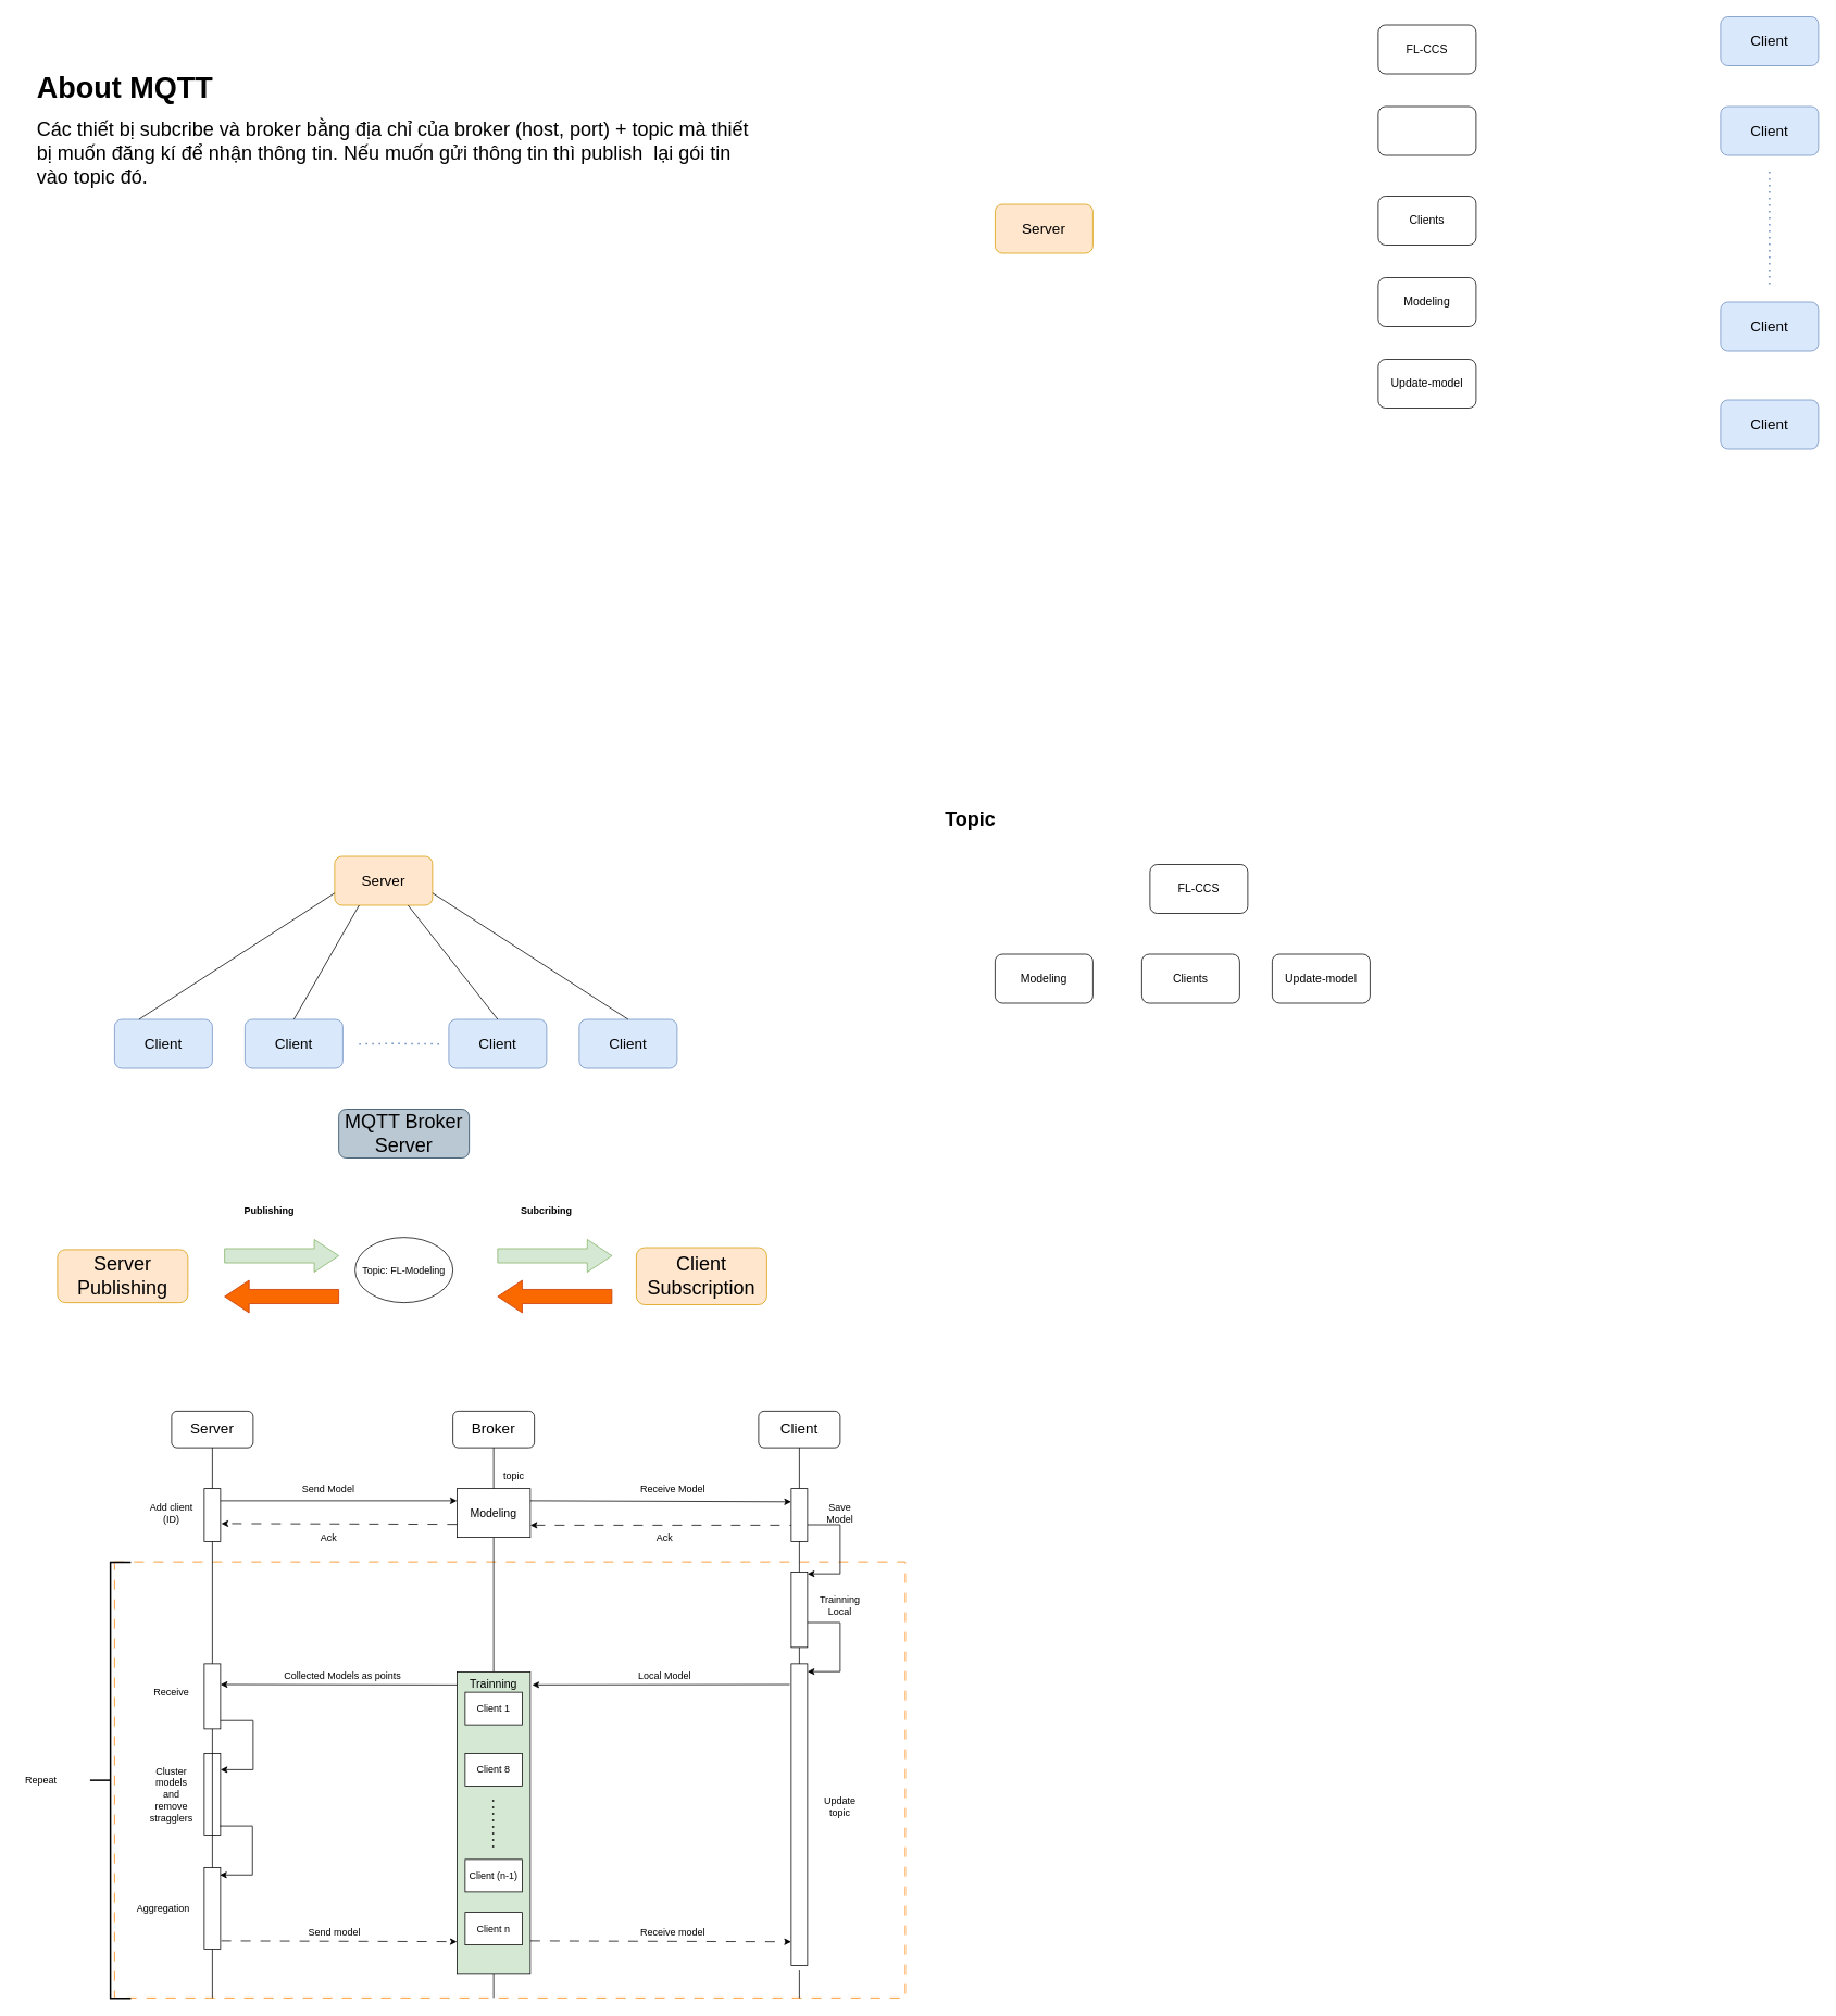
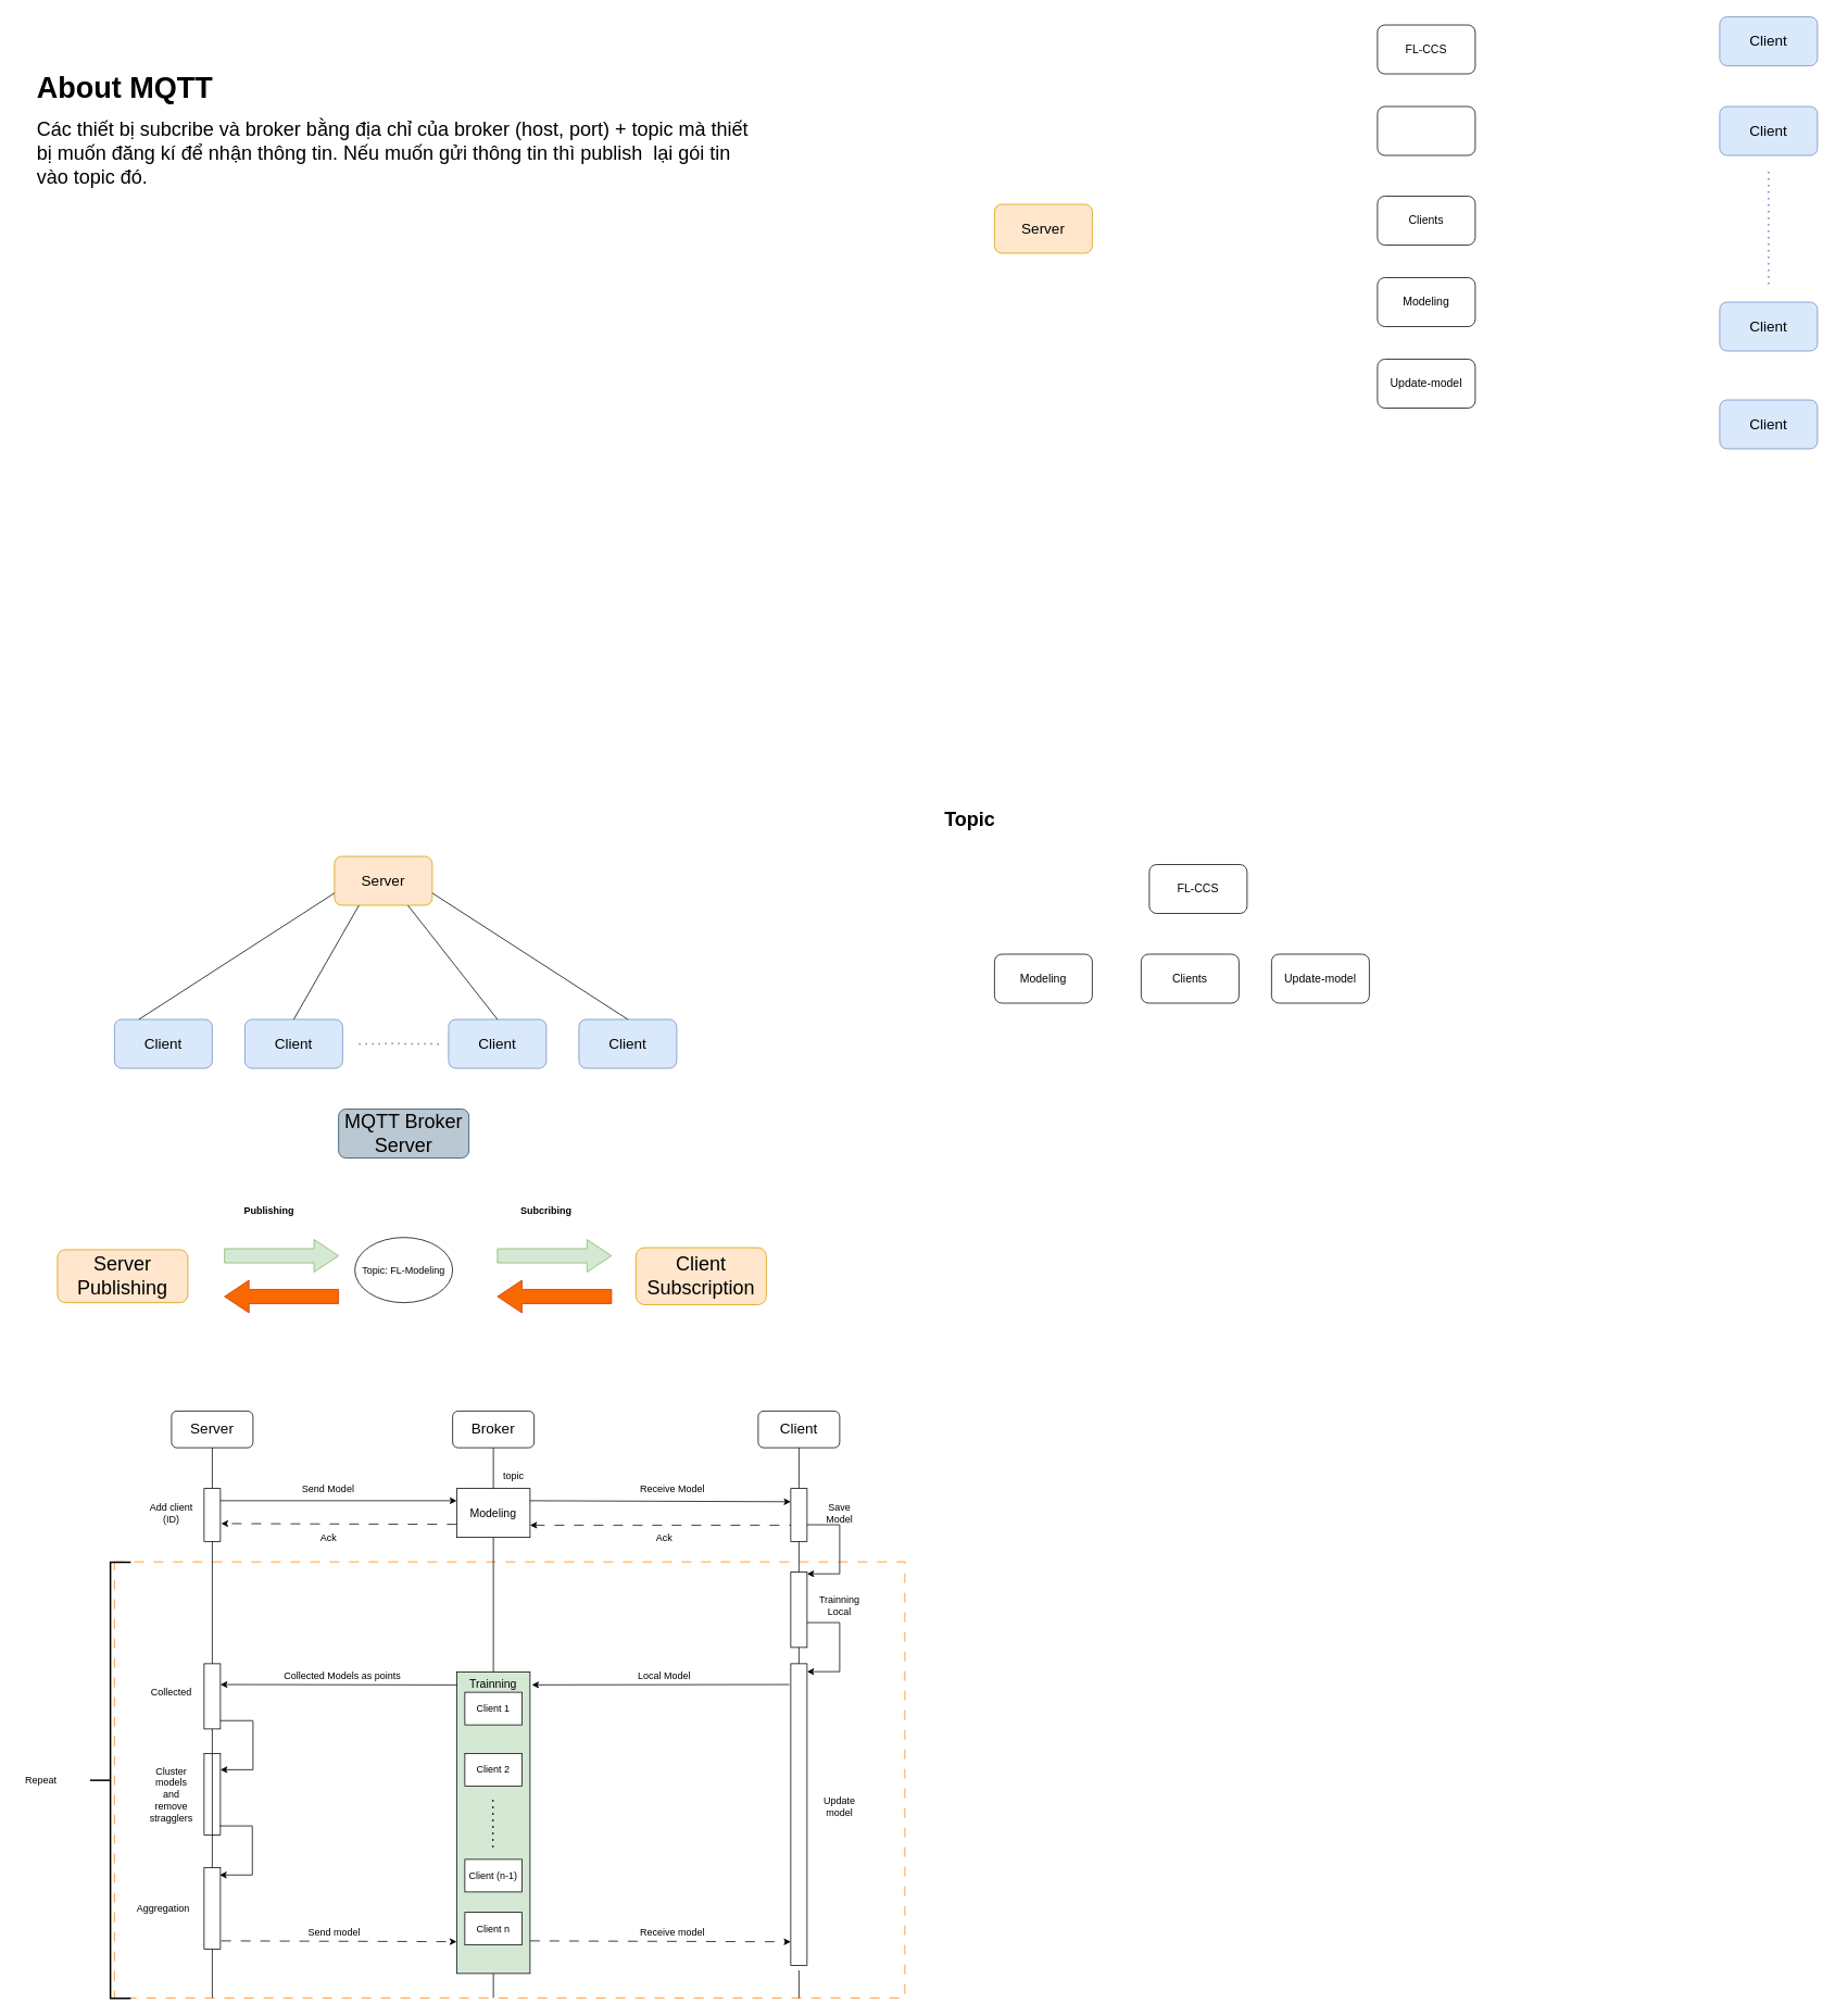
- <mxCell id="65" value="Receive" style="text;html=1;strokeColor=none;fillColor=none;align=center;verticalAlign=middle;whiteSpace=wrap;rounded=0;" parent="27" vertex="1"><mxGeometry x="10" y="330" width="60" height="30" as="geometry" /></mxCell>
+ <mxCell id="65" value="Collected" style="text;html=1;strokeColor=none;fillColor=none;align=center;verticalAlign=middle;whiteSpace=wrap;rounded=0;" parent="27" vertex="1"><mxGeometry x="10" y="330" width="60" height="30" as="geometry" /></mxCell>
- <mxCell id="78" value="Client 8" style="rounded=0;whiteSpace=wrap;html=1;" parent="27" vertex="1"><mxGeometry x="400" y="420" width="70" height="40" as="geometry" /></mxCell>
+ <mxCell id="78" value="Client 2" style="rounded=0;whiteSpace=wrap;html=1;" parent="27" vertex="1"><mxGeometry x="400" y="420" width="70" height="40" as="geometry" /></mxCell>
- <mxCell id="74" value="Update topic" style="text;html=1;strokeColor=none;fillColor=none;align=center;verticalAlign=middle;whiteSpace=wrap;rounded=0;" parent="27" vertex="1"><mxGeometry x="830" y="470" width="60" height="30" as="geometry" /></mxCell>
+ <mxCell id="74" value="Update model" style="text;html=1;strokeColor=none;fillColor=none;align=center;verticalAlign=middle;whiteSpace=wrap;rounded=0;" parent="27" vertex="1"><mxGeometry x="830" y="470" width="60" height="30" as="geometry" /></mxCell>
